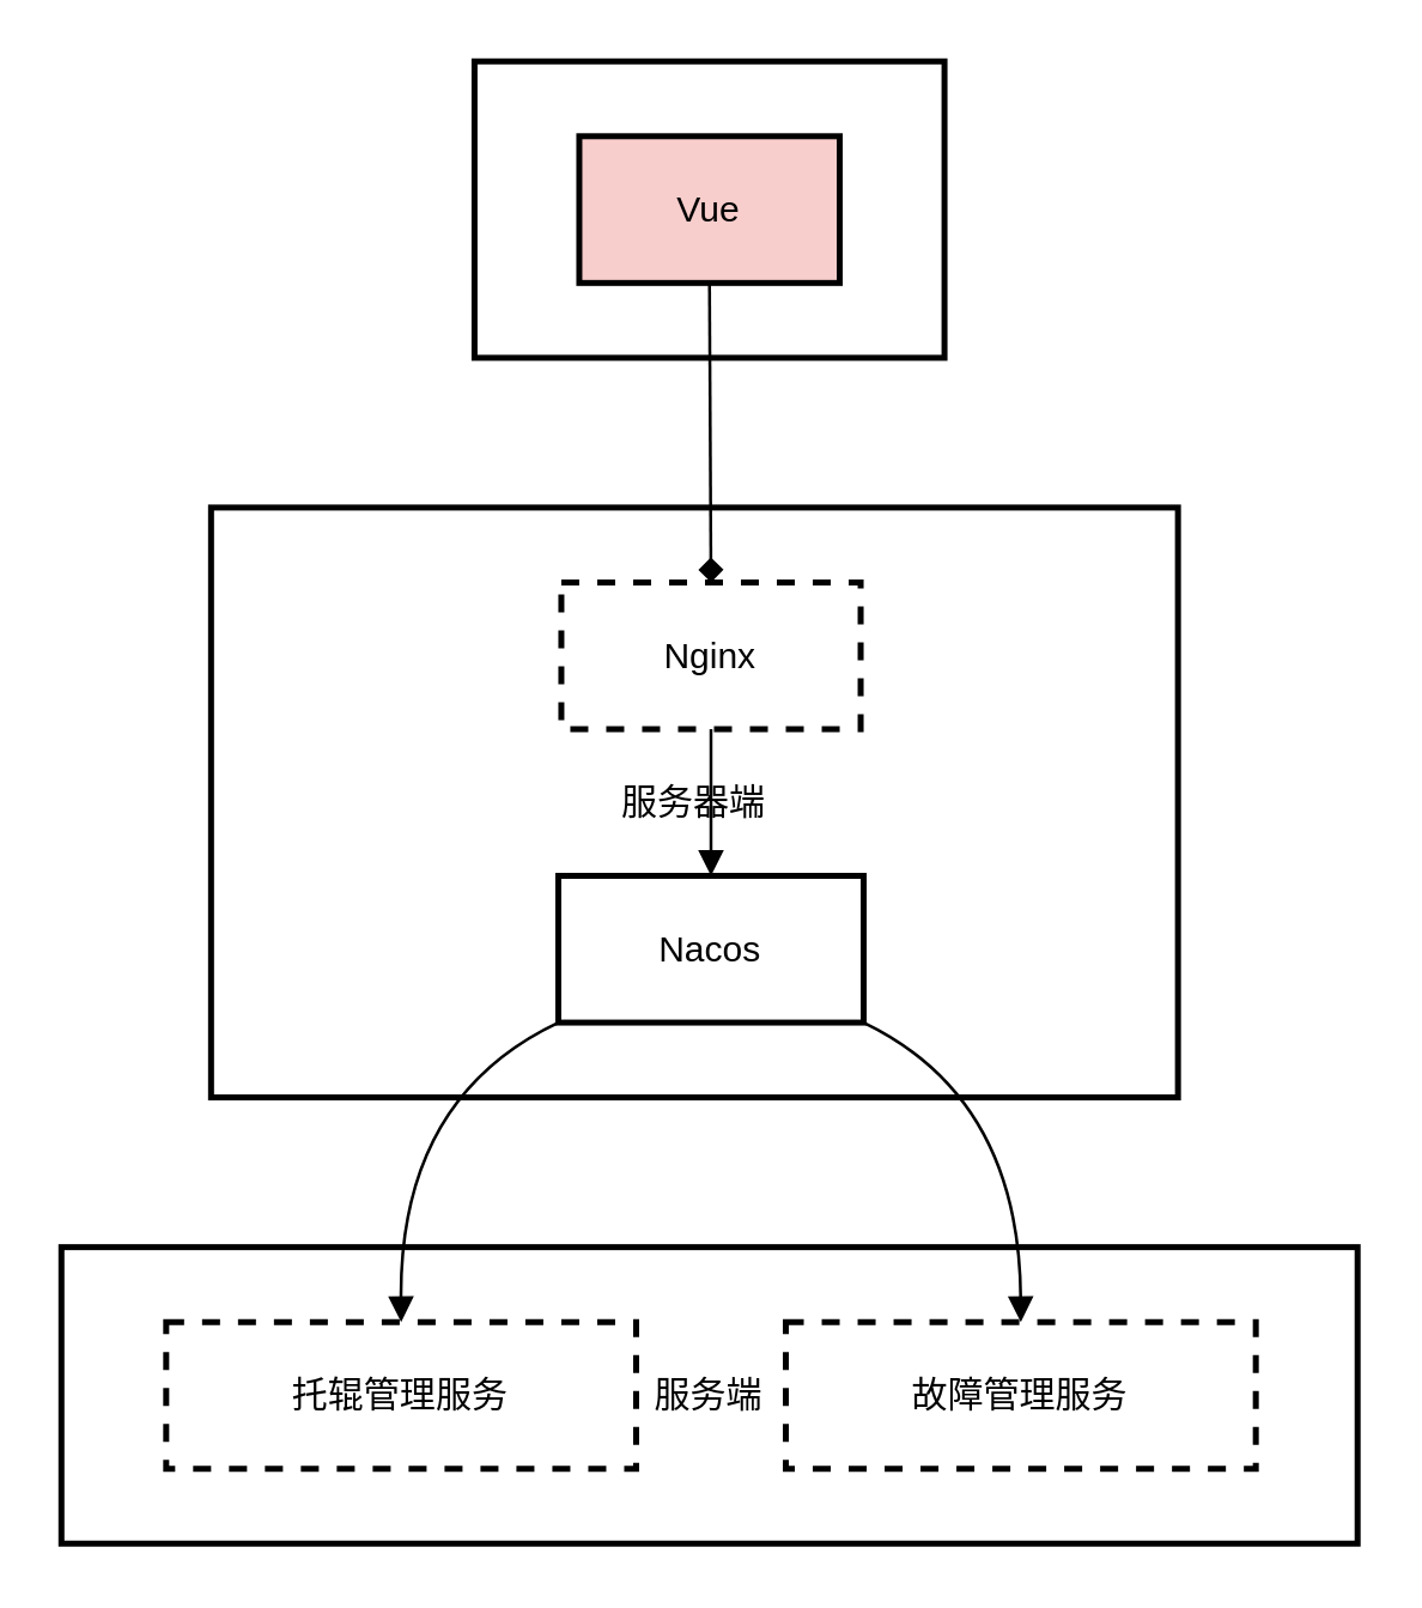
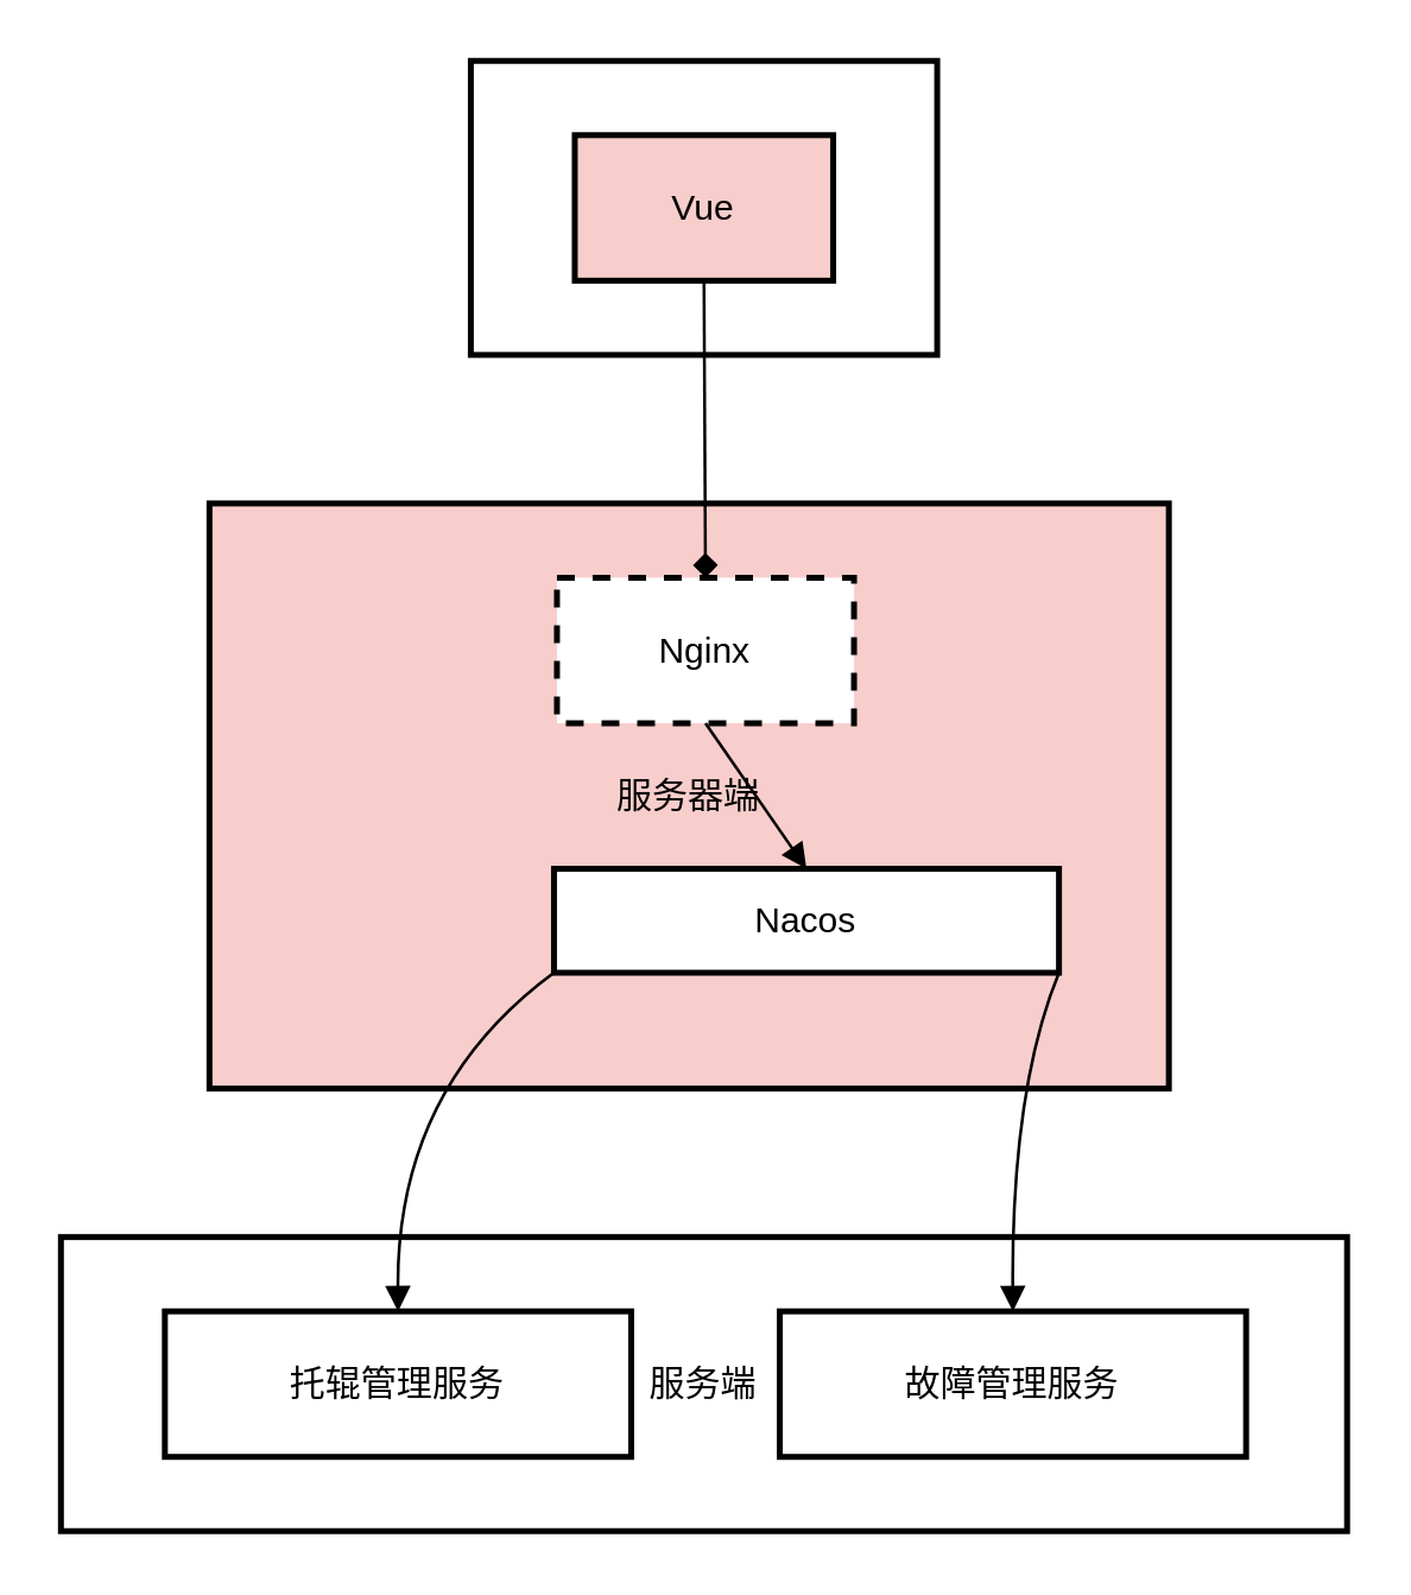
- <mxCell id="3" value="服务器端" style="whiteSpace=wrap;strokeWidth=2;" vertex="1" parent="1"><mxGeometry x="70" y="169" width="323" height="197" as="geometry" /></mxCell>
+ <mxCell id="3" value="服务器端" style="whiteSpace=wrap;strokeWidth=2;fillColor=#f8cecc;" vertex="1" parent="1"><mxGeometry x="70" y="169" width="323" height="197" as="geometry" /></mxCell>
- <mxCell id="7" value="Nacos" style="whiteSpace=wrap;strokeWidth=2;" vertex="1" parent="1"><mxGeometry x="186" y="292" width="102" height="49" as="geometry" /></mxCell>
+ <mxCell id="7" value="Nacos" style="whiteSpace=wrap;strokeWidth=2;" vertex="1" parent="1"><mxGeometry x="186" y="292" width="170" height="35" as="geometry" /></mxCell>
- <mxCell id="8" value="托辊管理服务" style="whiteSpace=wrap;strokeWidth=2;dashed=1;" vertex="1" parent="1"><mxGeometry x="55" y="441" width="157" height="49" as="geometry" /></mxCell>
+ <mxCell id="8" value="托辊管理服务" style="whiteSpace=wrap;strokeWidth=2;" vertex="1" parent="1"><mxGeometry x="55" y="441" width="157" height="49" as="geometry" /></mxCell>
- <mxCell id="9" value="故障管理服务" style="whiteSpace=wrap;strokeWidth=2;dashed=1;" vertex="1" parent="1"><mxGeometry x="262" y="441" width="157" height="49" as="geometry" /></mxCell>
+ <mxCell id="9" value="故障管理服务" style="whiteSpace=wrap;strokeWidth=2;" vertex="1" parent="1"><mxGeometry x="262" y="441" width="157" height="49" as="geometry" /></mxCell>
